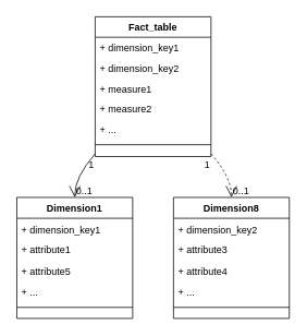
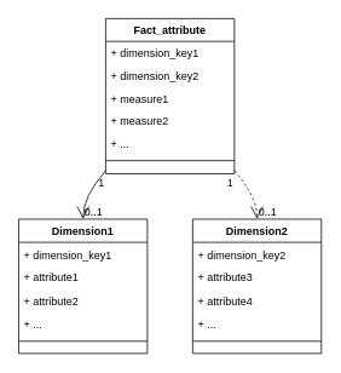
- <mxCell id="2" value="Fact_table" style="swimlane;fontStyle=1;align=center;verticalAlign=top;childLayout=stackLayout;horizontal=1;startSize=25.077;horizontalStack=0;resizeParent=1;resizeParentMax=0;resizeLast=0;collapsible=0;marginBottom=0;" vertex="1" parent="1"><mxGeometry x="116" y="20" width="142" height="171" as="geometry" /></mxCell>
+ <mxCell id="2" value="Fact_attribute" style="swimlane;fontStyle=1;align=center;verticalAlign=top;childLayout=stackLayout;horizontal=1;startSize=25.077;horizontalStack=0;resizeParent=1;resizeParentMax=0;resizeLast=0;collapsible=0;marginBottom=0;" vertex="1" parent="1"><mxGeometry x="116" y="20" width="142" height="171" as="geometry" /></mxCell>
- <mxCell id="15" value="Dimension8" style="swimlane;fontStyle=1;align=center;verticalAlign=top;childLayout=stackLayout;horizontal=1;startSize=25.515;horizontalStack=0;resizeParent=1;resizeParentMax=0;resizeLast=0;collapsible=0;marginBottom=0;" vertex="1" parent="1"><mxGeometry x="212" y="241" width="142" height="148" as="geometry" /></mxCell>
+ <mxCell id="15" value="Dimension2" style="swimlane;fontStyle=1;align=center;verticalAlign=top;childLayout=stackLayout;horizontal=1;startSize=25.515;horizontalStack=0;resizeParent=1;resizeParentMax=0;resizeLast=0;collapsible=0;marginBottom=0;" vertex="1" parent="1"><mxGeometry x="212" y="241" width="142" height="148" as="geometry" /></mxCell>
- <mxCell id="12" value="+ attribute5" style="text;strokeColor=none;fillColor=none;align=left;verticalAlign=top;spacingLeft=4;spacingRight=4;overflow=hidden;rotatable=0;points=[[0,0.5],[1,0.5]];portConstraint=eastwest;" vertex="1" parent="9"><mxGeometry y="77" width="142" height="26" as="geometry" /></mxCell>
+ <mxCell id="12" value="+ attribute2" style="text;strokeColor=none;fillColor=none;align=left;verticalAlign=top;spacingLeft=4;spacingRight=4;overflow=hidden;rotatable=0;points=[[0,0.5],[1,0.5]];portConstraint=eastwest;" vertex="1" parent="9"><mxGeometry y="77" width="142" height="26" as="geometry" /></mxCell>
